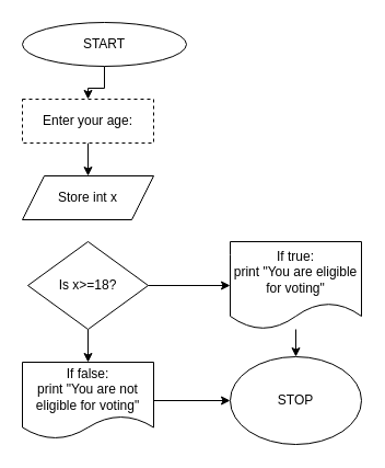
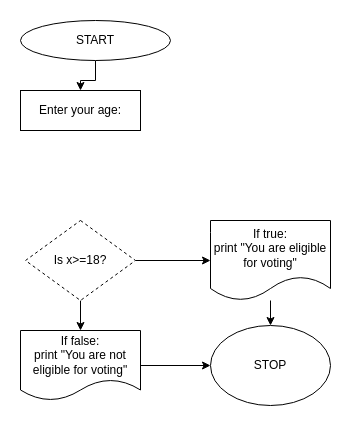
- <mxCell id="5" value="Enter your age: " style="whiteSpace=wrap;html=1;dashed=1;" vertex="1" parent="1"><mxGeometry x="20" y="90" width="120" height="40" as="geometry" /></mxCell>
+ <mxCell id="5" value="Enter your age: " style="whiteSpace=wrap;html=1;" vertex="1" parent="1"><mxGeometry x="20" y="90" width="120" height="40" as="geometry" /></mxCell>
- <mxCell id="4" value="" style="edgeStyle=orthogonalEdgeStyle;rounded=0;orthogonalLoop=1;jettySize=auto;html=1;" edge="1" parent="1" source="5" target="6"><mxGeometry relative="1" as="geometry" /></mxCell>
- <mxCell id="6" value="Store int x" style="shape=parallelogram;perimeter=parallelogramPerimeter;whiteSpace=wrap;html=1;fixedSize=1;" vertex="1" parent="1"><mxGeometry x="20" y="160" width="120" height="40" as="geometry" /></mxCell>
- <mxCell id="9" value="Is x&amp;gt;=18?" style="rhombus;whiteSpace=wrap;html=1;" vertex="1" parent="1"><mxGeometry x="25" y="220" width="110" height="80" as="geometry" /></mxCell>
+ <mxCell id="9" value="Is x&amp;gt;=18?" style="rhombus;whiteSpace=wrap;html=1;dashed=1;" vertex="1" parent="1"><mxGeometry x="25" y="220" width="110" height="80" as="geometry" /></mxCell>
